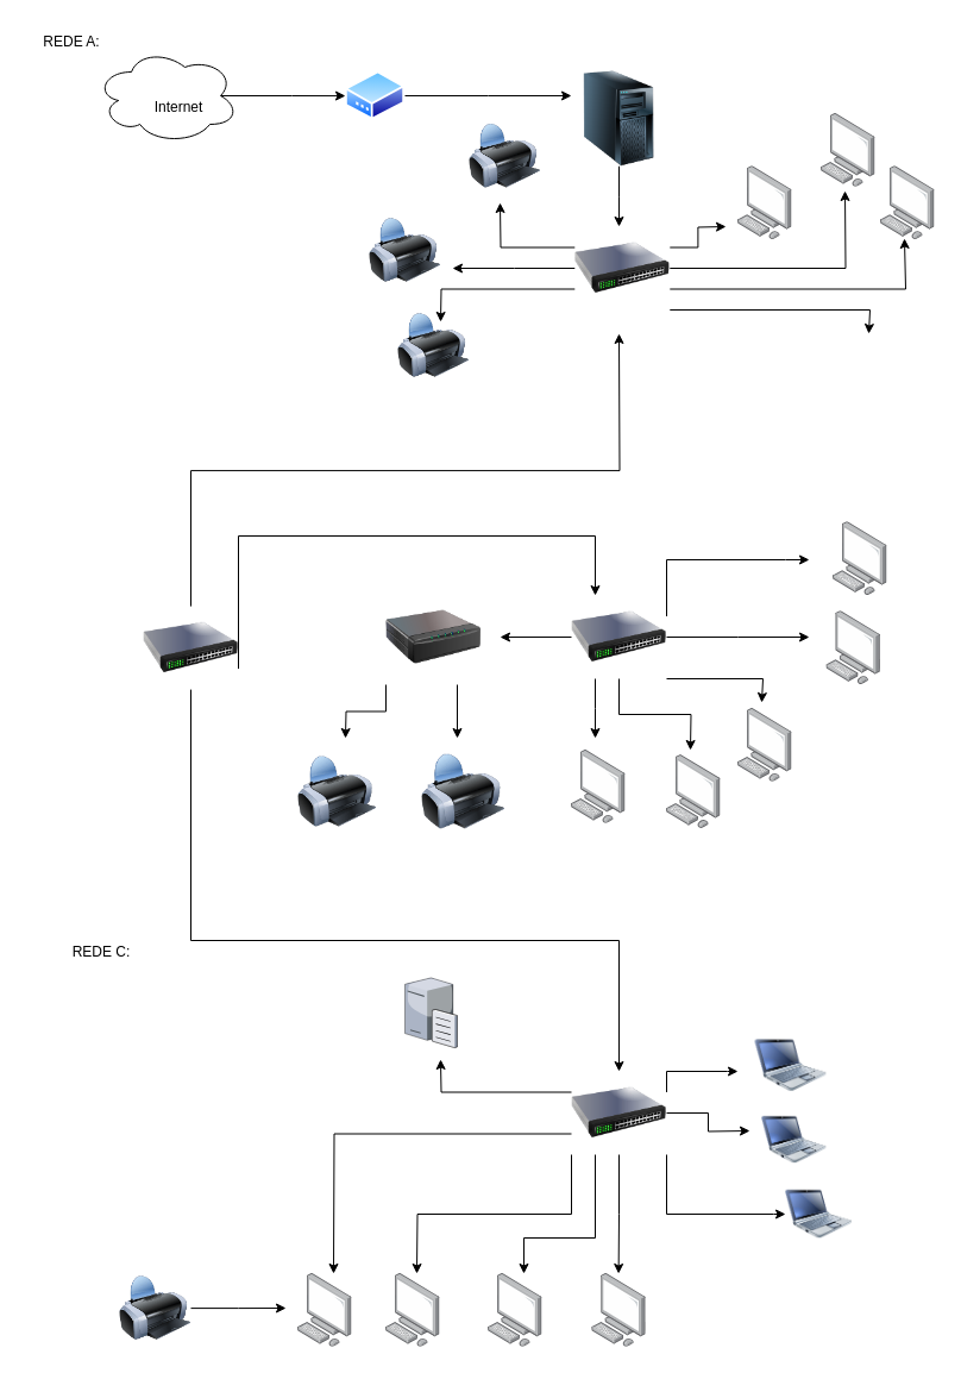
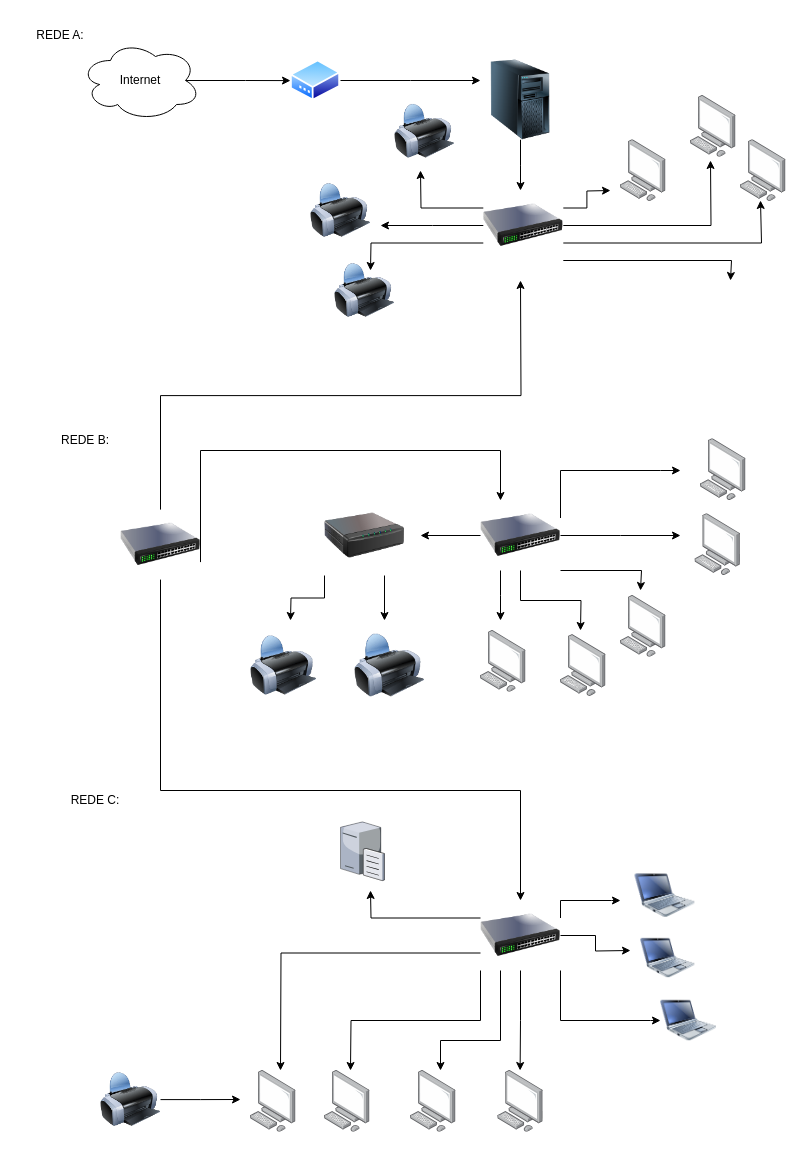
- <mxCell id="4" value="Internet" style="text;html=1;align=center;verticalAlign=middle;whiteSpace=wrap;rounded=0;" vertex="1" parent="1"><mxGeometry x="120" y="75" width="60" height="30" as="geometry" /></mxCell>
+ <mxCell id="4" value="Internet" style="text;html=1;align=center;verticalAlign=middle;whiteSpace=wrap;rounded=0;" vertex="1" parent="1"><mxGeometry x="110" y="65" width="60" height="30" as="geometry" /></mxCell>
+ <mxCell id="28" value="REDE B:" style="text;html=1;align=center;verticalAlign=middle;whiteSpace=wrap;rounded=0;" vertex="1" parent="1"><mxGeometry x="20" y="420" width="130" height="40" as="geometry" /></mxCell>
- <mxCell id="42" value="REDE C:" style="text;html=1;align=center;verticalAlign=middle;whiteSpace=wrap;rounded=0;" vertex="1" parent="1"><mxGeometry x="20" y="780" width="130" height="40" as="geometry" /></mxCell>
+ <mxCell id="42" value="REDE C:" style="text;html=1;align=center;verticalAlign=middle;whiteSpace=wrap;rounded=0;" vertex="1" parent="1"><mxGeometry x="30" y="780" width="130" height="40" as="geometry" /></mxCell>
